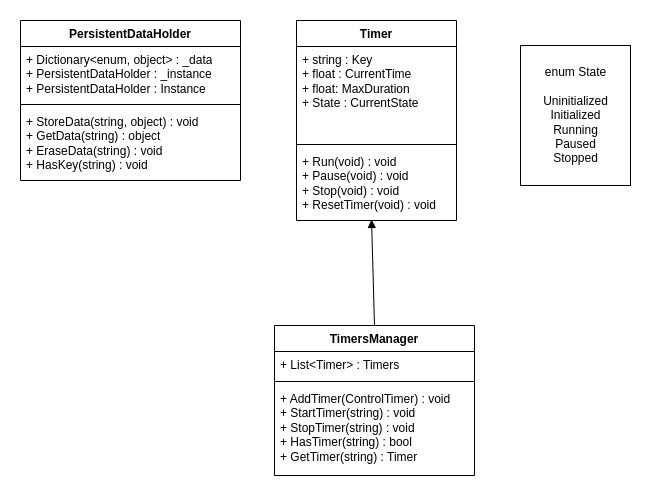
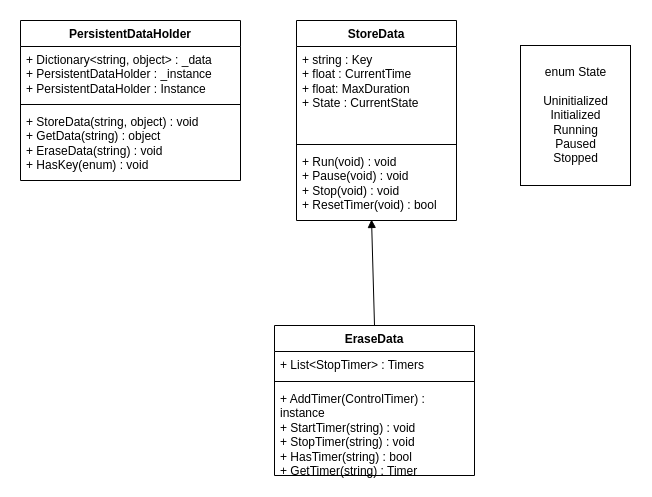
- <mxCell id="6" value="Timer" style="swimlane;fontStyle=1;align=center;verticalAlign=top;childLayout=stackLayout;horizontal=1;startSize=26;horizontalStack=0;resizeParent=1;resizeParentMax=0;resizeLast=0;collapsible=1;marginBottom=0;whiteSpace=wrap;html=1;" vertex="1" parent="1"><mxGeometry x="296" y="20" width="160" height="200" as="geometry" /></mxCell>
+ <mxCell id="6" value="StoreData" style="swimlane;fontStyle=1;align=center;verticalAlign=top;childLayout=stackLayout;horizontal=1;startSize=26;horizontalStack=0;resizeParent=1;resizeParentMax=0;resizeLast=0;collapsible=1;marginBottom=0;whiteSpace=wrap;html=1;" vertex="1" parent="1"><mxGeometry x="296" y="20" width="160" height="200" as="geometry" /></mxCell>
- <mxCell id="3" value="+ Dictionary&amp;lt;enum, object&amp;gt; : _data&lt;div&gt;+ PersistentDataHolder : _instance&lt;/div&gt;&lt;div&gt;+ PersistentDataHolder : Instance&lt;/div&gt;" style="text;strokeColor=none;fillColor=none;align=left;verticalAlign=top;spacingLeft=4;spacingRight=4;overflow=hidden;rotatable=0;points=[[0,0.5],[1,0.5]];portConstraint=eastwest;whiteSpace=wrap;html=1;" vertex="1" parent="2"><mxGeometry y="26" width="220" height="54" as="geometry" /></mxCell>
+ <mxCell id="3" value="+ Dictionary&amp;lt;string, object&amp;gt; : _data&lt;div&gt;+ PersistentDataHolder : _instance&lt;/div&gt;&lt;div&gt;+ PersistentDataHolder : Instance&lt;/div&gt;" style="text;strokeColor=none;fillColor=none;align=left;verticalAlign=top;spacingLeft=4;spacingRight=4;overflow=hidden;rotatable=0;points=[[0,0.5],[1,0.5]];portConstraint=eastwest;whiteSpace=wrap;html=1;" vertex="1" parent="2"><mxGeometry y="26" width="220" height="54" as="geometry" /></mxCell>
- <mxCell id="5" value="+ StoreData(string, object) : void&lt;div&gt;+ GetData(string) : object&lt;/div&gt;&lt;div&gt;+ EraseData(string) : void&lt;/div&gt;&lt;div&gt;+ HasKey(string) : void&lt;/div&gt;" style="text;strokeColor=none;fillColor=none;align=left;verticalAlign=top;spacingLeft=4;spacingRight=4;overflow=hidden;rotatable=0;points=[[0,0.5],[1,0.5]];portConstraint=eastwest;whiteSpace=wrap;html=1;" vertex="1" parent="2"><mxGeometry y="88" width="220" height="72" as="geometry" /></mxCell>
+ <mxCell id="5" value="+ StoreData(string, object) : void&lt;div&gt;+ GetData(string) : object&lt;/div&gt;&lt;div&gt;+ EraseData(string) : void&lt;/div&gt;&lt;div&gt;+ HasKey(enum) : void&lt;/div&gt;" style="text;strokeColor=none;fillColor=none;align=left;verticalAlign=top;spacingLeft=4;spacingRight=4;overflow=hidden;rotatable=0;points=[[0,0.5],[1,0.5]];portConstraint=eastwest;whiteSpace=wrap;html=1;" vertex="1" parent="2"><mxGeometry y="88" width="220" height="72" as="geometry" /></mxCell>
- <mxCell id="9" value="+ Run(void) : void&lt;div&gt;+ Pause(void) : void&lt;/div&gt;&lt;div&gt;+ Stop(void) : void&lt;/div&gt;&lt;div&gt;+ ResetTimer(void) : void&lt;/div&gt;" style="text;strokeColor=none;fillColor=none;align=left;verticalAlign=top;spacingLeft=4;spacingRight=4;overflow=hidden;rotatable=0;points=[[0,0.5],[1,0.5]];portConstraint=eastwest;whiteSpace=wrap;html=1;" vertex="1" parent="6"><mxGeometry y="128" width="160" height="72" as="geometry" /></mxCell>
+ <mxCell id="9" value="+ Run(void) : void&lt;div&gt;+ Pause(void) : void&lt;/div&gt;&lt;div&gt;+ Stop(void) : void&lt;/div&gt;&lt;div&gt;+ ResetTimer(void) : bool&lt;/div&gt;" style="text;strokeColor=none;fillColor=none;align=left;verticalAlign=top;spacingLeft=4;spacingRight=4;overflow=hidden;rotatable=0;points=[[0,0.5],[1,0.5]];portConstraint=eastwest;whiteSpace=wrap;html=1;" vertex="1" parent="6"><mxGeometry y="128" width="160" height="72" as="geometry" /></mxCell>
- <mxCell id="11" value="TimersManager" style="swimlane;fontStyle=1;align=center;verticalAlign=top;childLayout=stackLayout;horizontal=1;startSize=26;horizontalStack=0;resizeParent=1;resizeParentMax=0;resizeLast=0;collapsible=1;marginBottom=0;whiteSpace=wrap;html=1;" vertex="1" parent="1"><mxGeometry x="274" y="325" width="200" height="150" as="geometry" /></mxCell>
+ <mxCell id="11" value="EraseData" style="swimlane;fontStyle=1;align=center;verticalAlign=top;childLayout=stackLayout;horizontal=1;startSize=26;horizontalStack=0;resizeParent=1;resizeParentMax=0;resizeLast=0;collapsible=1;marginBottom=0;whiteSpace=wrap;html=1;" vertex="1" parent="1"><mxGeometry x="274" y="325" width="200" height="150" as="geometry" /></mxCell>
- <mxCell id="12" value="+ List&amp;lt;Timer&amp;gt; : Timers" style="text;strokeColor=none;fillColor=none;align=left;verticalAlign=top;spacingLeft=4;spacingRight=4;overflow=hidden;rotatable=0;points=[[0,0.5],[1,0.5]];portConstraint=eastwest;whiteSpace=wrap;html=1;" vertex="1" parent="11"><mxGeometry y="26" width="200" height="26" as="geometry" /></mxCell>
+ <mxCell id="12" value="+ List&amp;lt;StopTimer&amp;gt; : Timers" style="text;strokeColor=none;fillColor=none;align=left;verticalAlign=top;spacingLeft=4;spacingRight=4;overflow=hidden;rotatable=0;points=[[0,0.5],[1,0.5]];portConstraint=eastwest;whiteSpace=wrap;html=1;" vertex="1" parent="11"><mxGeometry y="26" width="200" height="26" as="geometry" /></mxCell>
- <mxCell id="14" value="+ AddTimer(ControlTimer) : void&lt;div&gt;+ StartTimer(string) : void&lt;/div&gt;&lt;div&gt;+ StopTimer(string) : void&lt;/div&gt;&lt;div&gt;+ HasTimer(string) : bool&lt;/div&gt;&lt;div&gt;+ GetTimer(string) : Timer&lt;/div&gt;" style="text;strokeColor=none;fillColor=none;align=left;verticalAlign=top;spacingLeft=4;spacingRight=4;overflow=hidden;rotatable=0;points=[[0,0.5],[1,0.5]];portConstraint=eastwest;whiteSpace=wrap;html=1;" vertex="1" parent="11"><mxGeometry y="60" width="200" height="90" as="geometry" /></mxCell>
+ <mxCell id="14" value="+ AddTimer(ControlTimer) : instance&lt;div&gt;+ StartTimer(string) : void&lt;/div&gt;&lt;div&gt;+ StopTimer(string) : void&lt;/div&gt;&lt;div&gt;+ HasTimer(string) : bool&lt;/div&gt;&lt;div&gt;+ GetTimer(string) : Timer&lt;/div&gt;" style="text;strokeColor=none;fillColor=none;align=left;verticalAlign=top;spacingLeft=4;spacingRight=4;overflow=hidden;rotatable=0;points=[[0,0.5],[1,0.5]];portConstraint=eastwest;whiteSpace=wrap;html=1;" vertex="1" parent="11"><mxGeometry y="60" width="200" height="90" as="geometry" /></mxCell>
